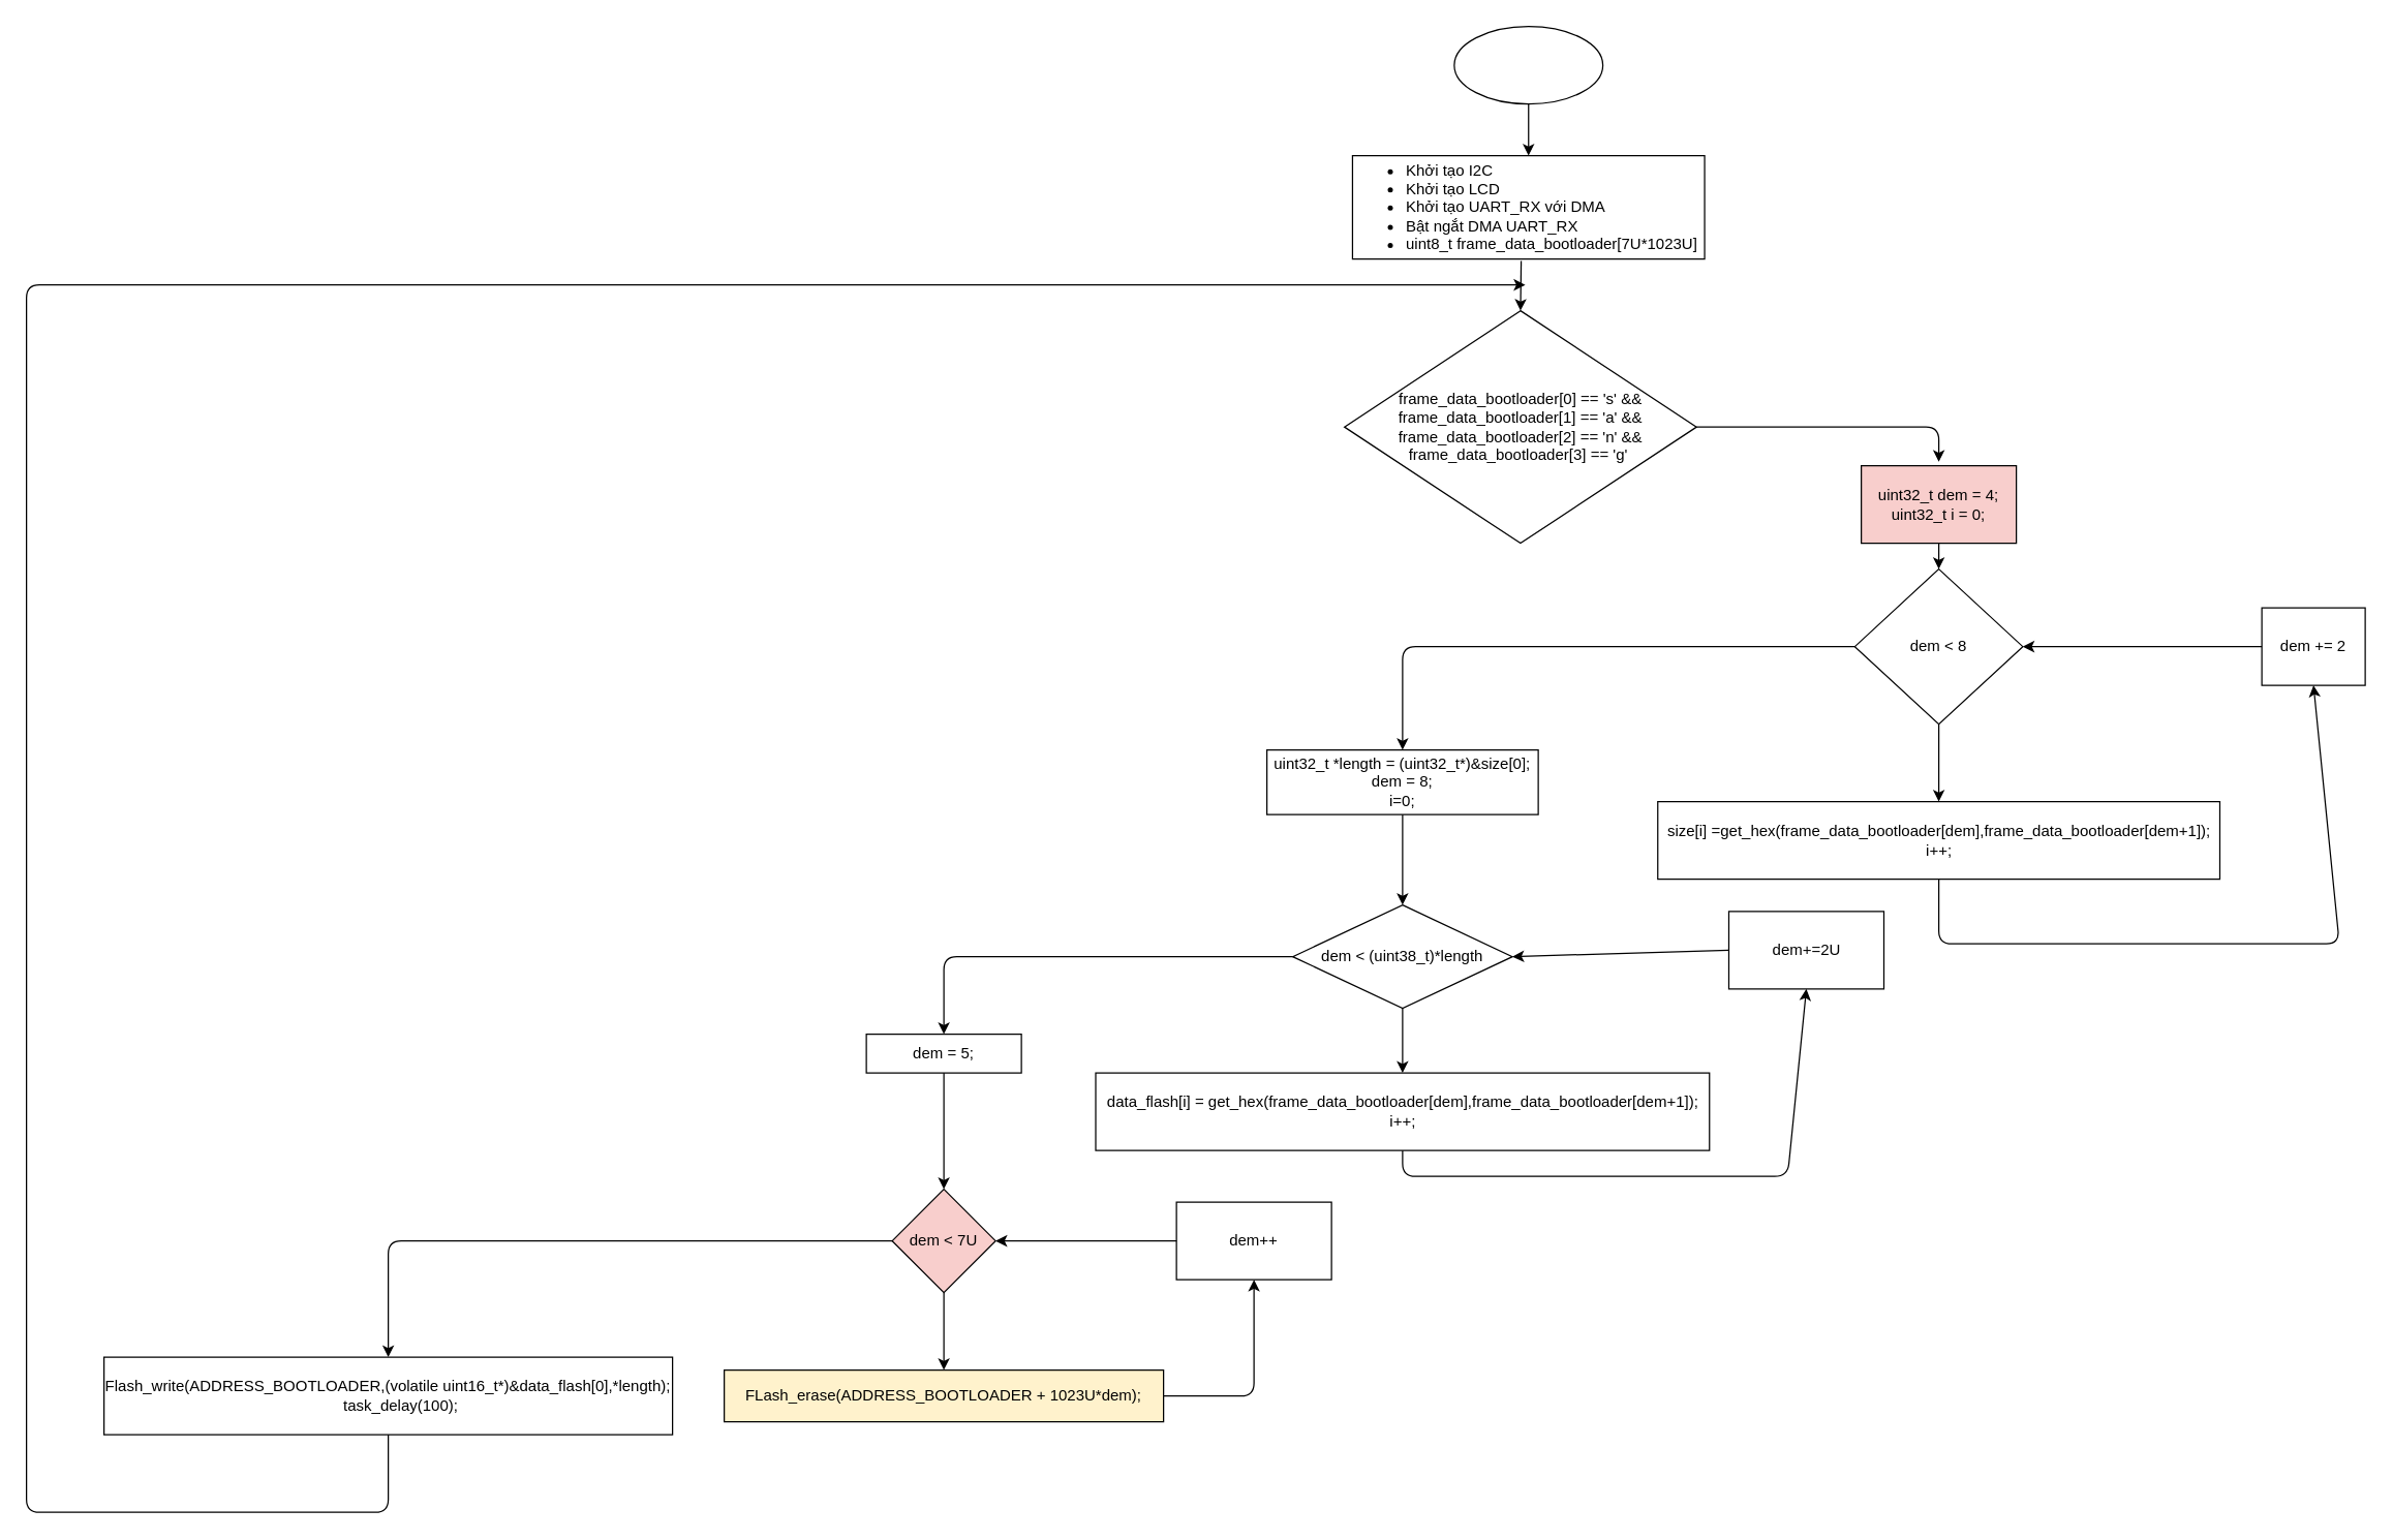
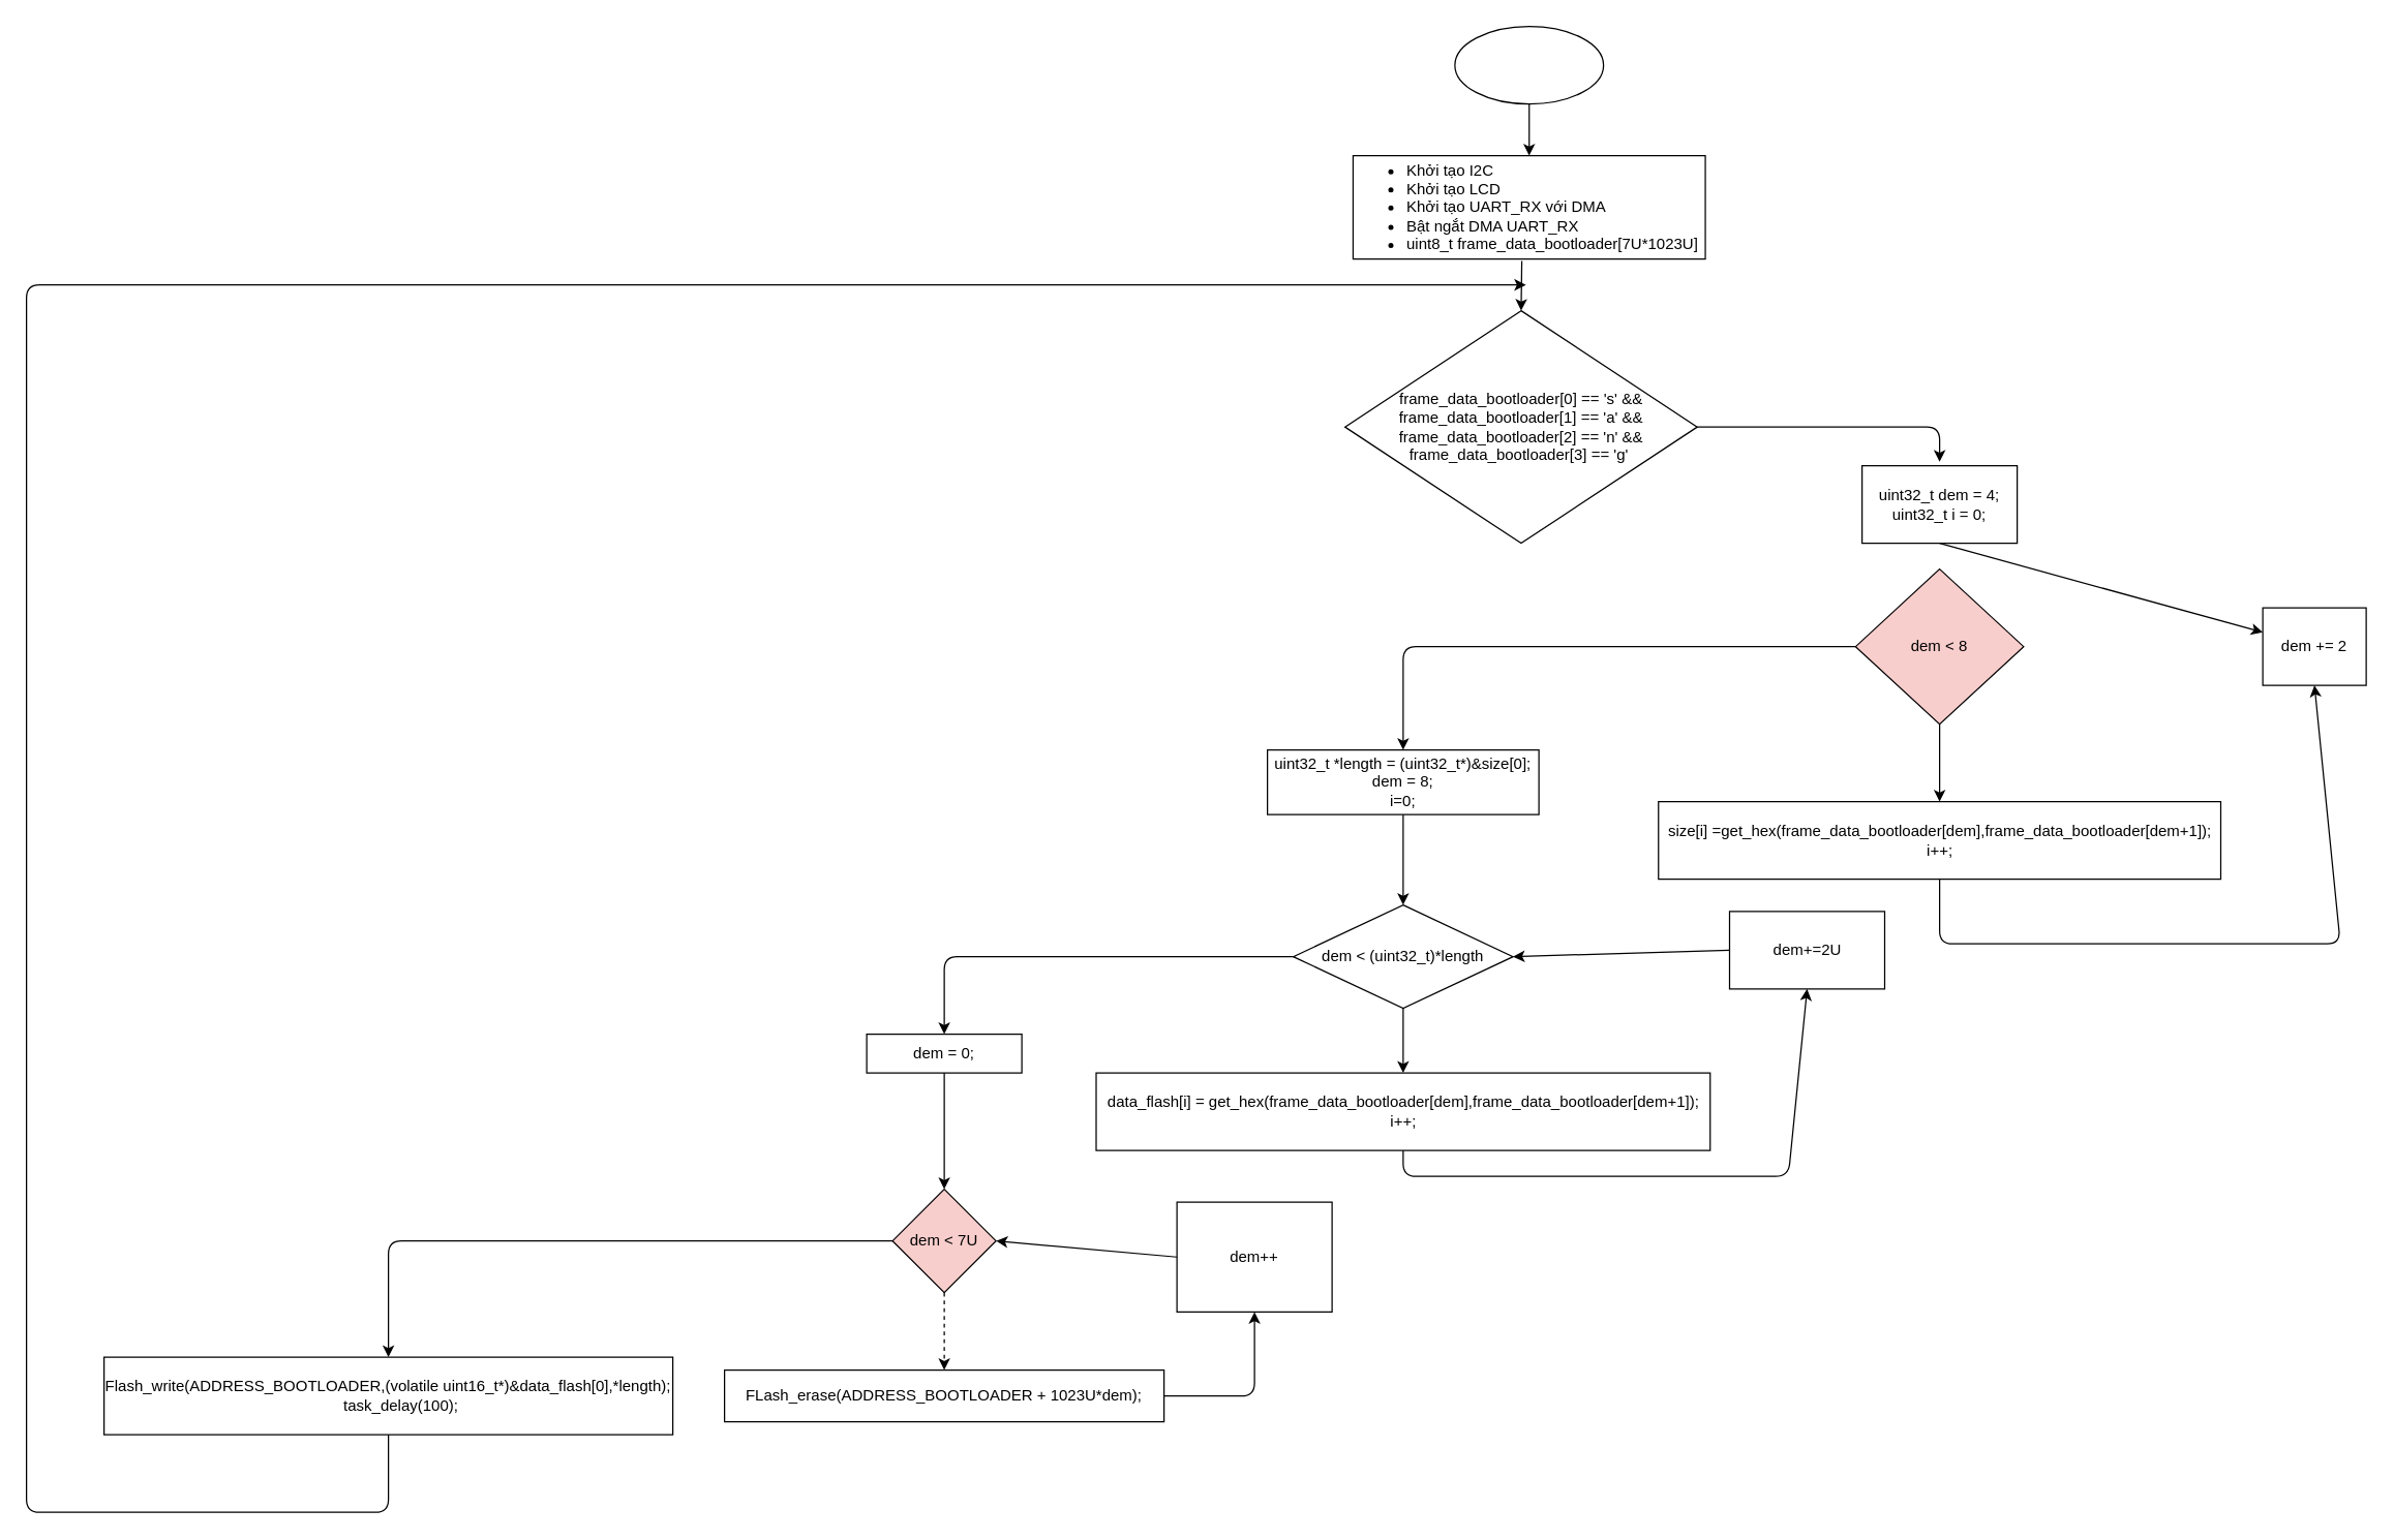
- <mxCell id="8" value="&lt;div&gt;uint32_t dem = 4;&lt;/div&gt;&lt;div&gt;&lt;span&gt;&#09;&#09;&#09;&#09;&lt;/span&gt;uint32_t i = 0;&lt;/div&gt;" style="rounded=0;whiteSpace=wrap;html=1;align=center;fillColor=#f8cecc;" vertex="1" parent="1"><mxGeometry x="1440" y="360" width="120" height="60" as="geometry" /></mxCell>
+ <mxCell id="8" value="&lt;div&gt;uint32_t dem = 4;&lt;/div&gt;&lt;div&gt;&lt;span&gt;&#09;&#09;&#09;&#09;&lt;/span&gt;uint32_t i = 0;&lt;/div&gt;" style="rounded=0;whiteSpace=wrap;html=1;align=center;" vertex="1" parent="1"><mxGeometry x="1440" y="360" width="120" height="60" as="geometry" /></mxCell>
- <mxCell id="10" value="" style="endArrow=classic;html=1;exitX=0.5;exitY=1;exitDx=0;exitDy=0;entryX=0.5;entryY=0;entryDx=0;entryDy=0;" edge="1" parent="1" source="8" target="9"><mxGeometry width="50" height="50" relative="1" as="geometry"><mxPoint x="1220" y="580" as="sourcePoint" /><mxPoint x="1270" y="530" as="targetPoint" /></mxGeometry></mxCell>
+ <mxCell id="10" value="" style="endArrow=classic;html=1;exitX=0.5;exitY=1;exitDx=0;exitDy=0;" edge="1" parent="1" source="8" target="14"><mxGeometry width="50" height="50" relative="1" as="geometry"><mxPoint x="1220" y="580" as="sourcePoint" /><mxPoint x="1270" y="530" as="targetPoint" /></mxGeometry></mxCell>
- <mxCell id="9" value="dem &amp;lt; 8" style="rhombus;whiteSpace=wrap;html=1;" vertex="1" parent="1"><mxGeometry x="1435" y="440" width="130" height="120" as="geometry" /></mxCell>
+ <mxCell id="9" value="dem &amp;lt; 8" style="rhombus;whiteSpace=wrap;html=1;fillColor=#f8cecc;" vertex="1" parent="1"><mxGeometry x="1435" y="440" width="130" height="120" as="geometry" /></mxCell>
- <mxCell id="15" value="" style="endArrow=classic;html=1;exitX=0;exitY=0.5;exitDx=0;exitDy=0;entryX=1;entryY=0.5;entryDx=0;entryDy=0;" edge="1" parent="1" source="14" target="9"><mxGeometry width="50" height="50" relative="1" as="geometry"><mxPoint x="1220" y="780" as="sourcePoint" /><mxPoint x="1270" y="730" as="targetPoint" /></mxGeometry></mxCell>
- <mxCell id="19" value="dem &amp;lt; (uint38_t)*length" style="rhombus;whiteSpace=wrap;html=1;" vertex="1" parent="1"><mxGeometry x="1000" y="700" width="170" height="80" as="geometry" /></mxCell>
+ <mxCell id="19" value="dem &amp;lt; (uint32_t)*length" style="rhombus;whiteSpace=wrap;html=1;" vertex="1" parent="1"><mxGeometry x="1000" y="700" width="170" height="80" as="geometry" /></mxCell>
- <mxCell id="26" value="dem = 5;" style="rounded=0;whiteSpace=wrap;html=1;" vertex="1" parent="1"><mxGeometry x="670" y="800" width="120" height="30" as="geometry" /></mxCell>
+ <mxCell id="26" value="dem = 0;" style="rounded=0;whiteSpace=wrap;html=1;" vertex="1" parent="1"><mxGeometry x="670" y="800" width="120" height="30" as="geometry" /></mxCell>
- <mxCell id="31" value="dem++" style="rounded=0;whiteSpace=wrap;html=1;" vertex="1" parent="1"><mxGeometry x="910" y="930" width="120" height="60" as="geometry" /></mxCell>
+ <mxCell id="31" value="dem++" style="rounded=0;whiteSpace=wrap;html=1;" vertex="1" parent="1"><mxGeometry x="910" y="930" width="120" height="85" as="geometry" /></mxCell>
- <mxCell id="30" value="" style="endArrow=classic;html=1;exitX=0.5;exitY=1;exitDx=0;exitDy=0;" edge="1" parent="1" source="27" target="29"><mxGeometry width="50" height="50" relative="1" as="geometry"><mxPoint x="1220" y="960" as="sourcePoint" /><mxPoint x="1270" y="910" as="targetPoint" /></mxGeometry></mxCell>
+ <mxCell id="30" value="" style="endArrow=classic;html=1;exitX=0.5;exitY=1;exitDx=0;exitDy=0;dashed=1;" edge="1" parent="1" source="27" target="29"><mxGeometry width="50" height="50" relative="1" as="geometry"><mxPoint x="1220" y="960" as="sourcePoint" /><mxPoint x="1270" y="910" as="targetPoint" /></mxGeometry></mxCell>
- <mxCell id="29" value="FLash_erase(ADDRESS_BOOTLOADER + 1023U*dem);" style="rounded=0;whiteSpace=wrap;html=1;fillColor=#fff2cc;" vertex="1" parent="1"><mxGeometry x="560" y="1060" width="340" height="40" as="geometry" /></mxCell>
+ <mxCell id="29" value="FLash_erase(ADDRESS_BOOTLOADER + 1023U*dem);" style="rounded=0;whiteSpace=wrap;html=1;" vertex="1" parent="1"><mxGeometry x="560" y="1060" width="340" height="40" as="geometry" /></mxCell>
